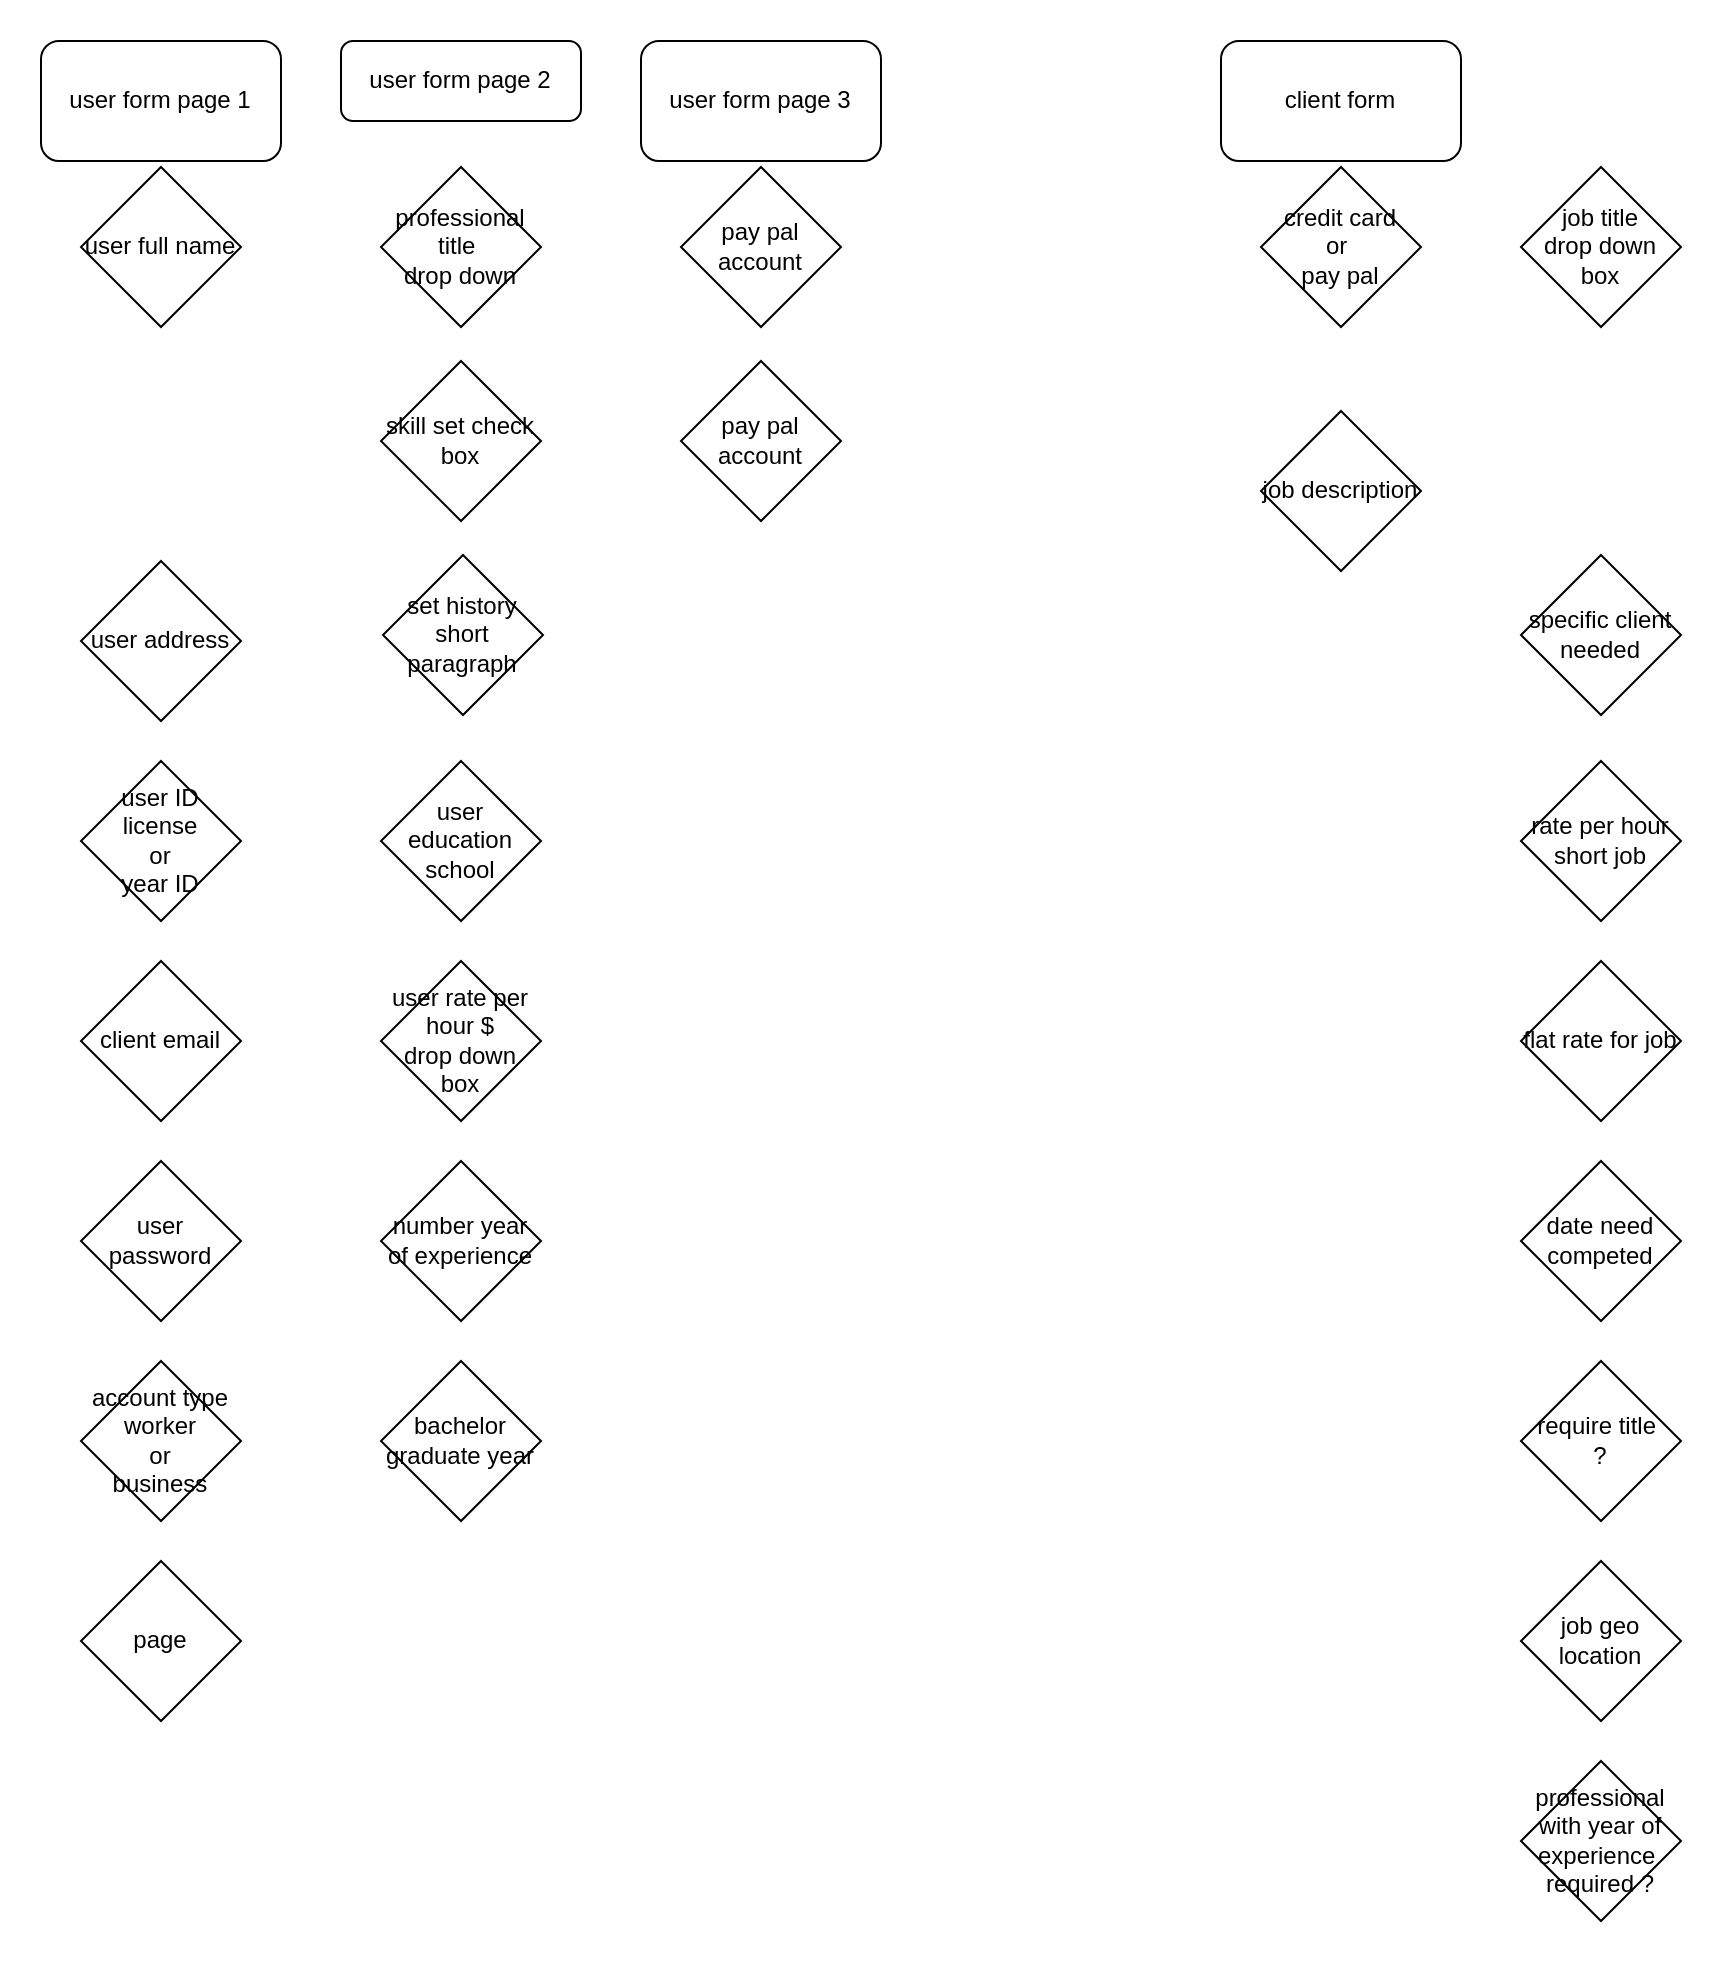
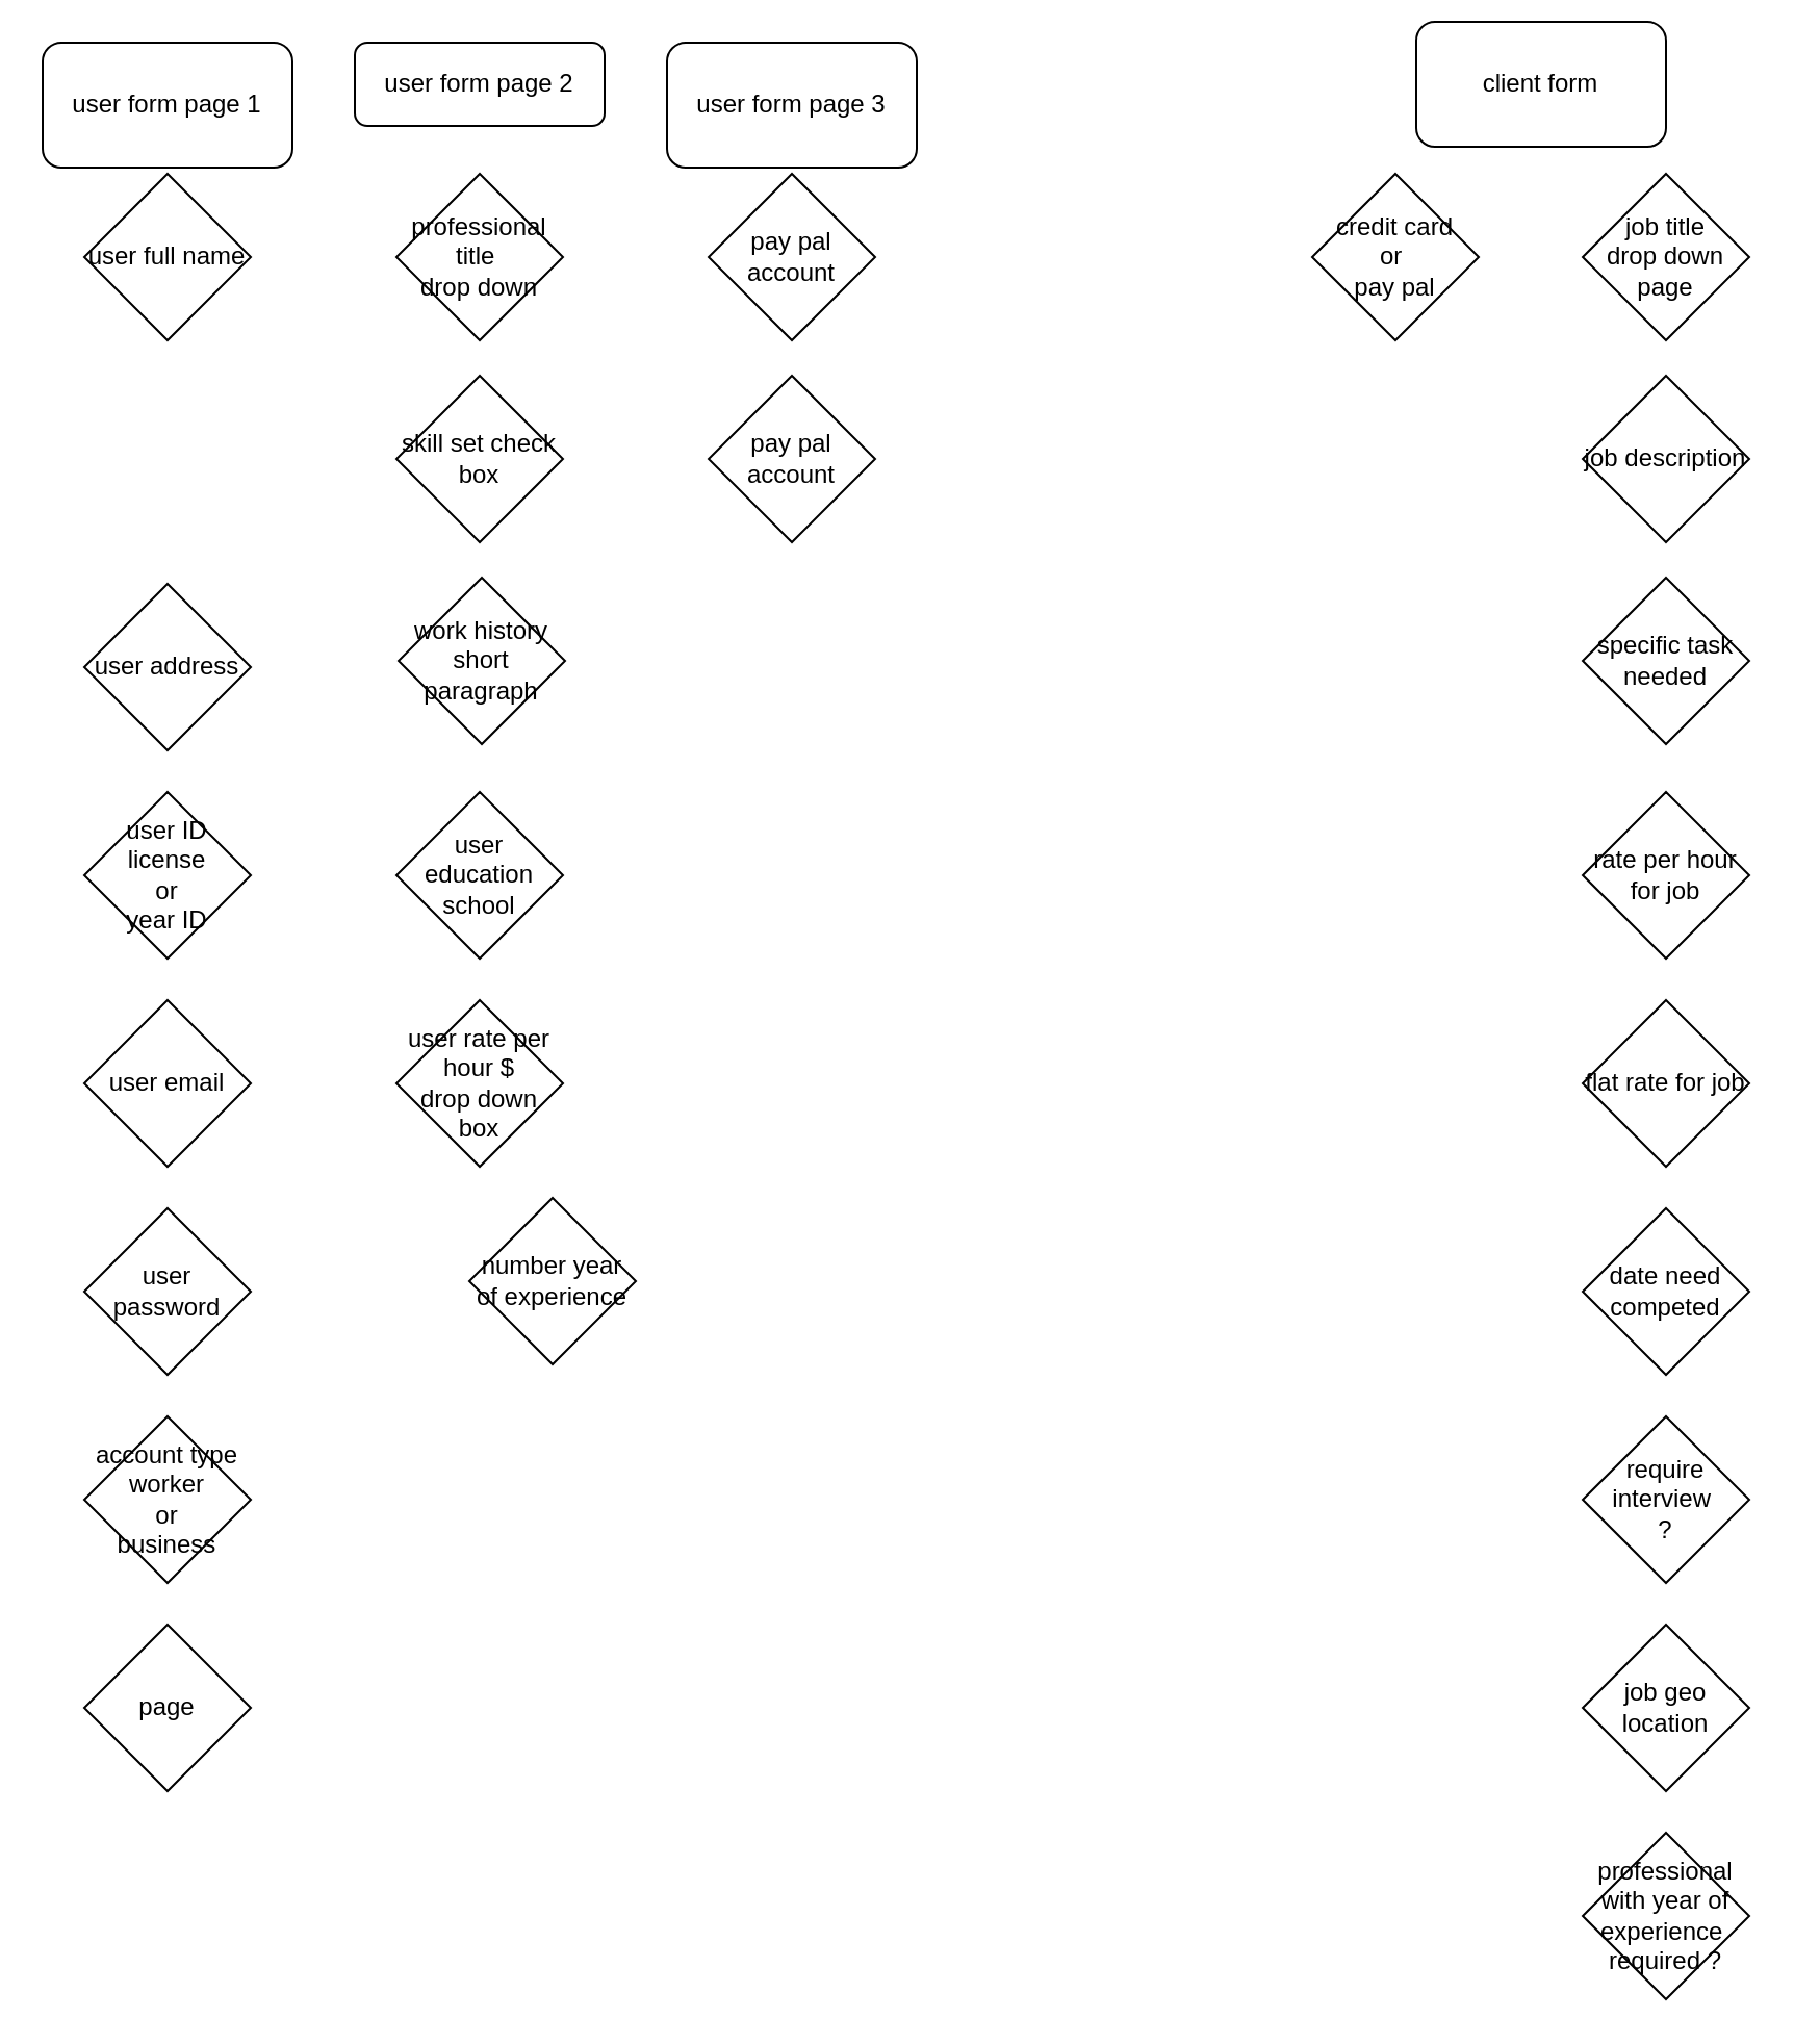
- <mxCell id="29" value="client form" style="rounded=1;whiteSpace=wrap;html=1;" vertex="1" parent="1"><mxGeometry x="610" width="120" height="60" as="geometry" y="20" /></mxCell>
+ <mxCell id="29" value="client form" style="rounded=1;whiteSpace=wrap;html=1;" vertex="1" parent="1"><mxGeometry x="680" y="10" width="120" height="60" as="geometry" /></mxCell>
- <mxCell id="15" value="job title&lt;br&gt;drop down box" style="rhombus;whiteSpace=wrap;html=1;" vertex="1" parent="1"><mxGeometry x="760" y="83" width="80" height="80" as="geometry" /></mxCell>
+ <mxCell id="15" value="job title&lt;br&gt;drop down page" style="rhombus;whiteSpace=wrap;html=1;" vertex="1" parent="1"><mxGeometry x="760" y="83" width="80" height="80" as="geometry" /></mxCell>
- <mxCell id="16" value="job description&lt;br&gt;" style="rhombus;whiteSpace=wrap;html=1;" vertex="1" parent="1"><mxGeometry x="630" y="205" width="80" height="80" as="geometry" /></mxCell>
+ <mxCell id="16" value="job description&lt;br&gt;" style="rhombus;whiteSpace=wrap;html=1;" vertex="1" parent="1"><mxGeometry x="760" y="180" width="80" height="80" as="geometry" /></mxCell>
- <mxCell id="13" value="set history&lt;br&gt;short paragraph" style="rhombus;whiteSpace=wrap;html=1;" vertex="1" parent="1"><mxGeometry x="191" y="277" width="80" height="80" as="geometry" /></mxCell>
+ <mxCell id="13" value="work history&lt;br&gt;short paragraph" style="rhombus;whiteSpace=wrap;html=1;" vertex="1" parent="1"><mxGeometry x="191" y="277" width="80" height="80" as="geometry" /></mxCell>
- <mxCell id="17" value="specific client needed" style="rhombus;whiteSpace=wrap;html=1;" vertex="1" parent="1"><mxGeometry x="760" y="277" width="80" height="80" as="geometry" /></mxCell>
+ <mxCell id="17" value="specific task needed" style="rhombus;whiteSpace=wrap;html=1;" vertex="1" parent="1"><mxGeometry x="760" y="277" width="80" height="80" as="geometry" /></mxCell>
- <mxCell id="21" value="rate per hour short job" style="rhombus;whiteSpace=wrap;html=1;" vertex="1" parent="1"><mxGeometry x="760" y="380" width="80" height="80" as="geometry" /></mxCell>
+ <mxCell id="21" value="rate per hour for job" style="rhombus;whiteSpace=wrap;html=1;" vertex="1" parent="1"><mxGeometry x="760" y="380" width="80" height="80" as="geometry" /></mxCell>
- <mxCell id="7" value="client email" style="rhombus;whiteSpace=wrap;html=1;" vertex="1" parent="1"><mxGeometry x="40" y="480" width="80" height="80" as="geometry" /></mxCell>
+ <mxCell id="7" value="user email" style="rhombus;whiteSpace=wrap;html=1;" vertex="1" parent="1"><mxGeometry x="40" y="480" width="80" height="80" as="geometry" /></mxCell>
- <mxCell id="19" value="number year of experience" style="rhombus;whiteSpace=wrap;html=1;" vertex="1" parent="1"><mxGeometry x="190" y="580" width="80" height="80" as="geometry" /></mxCell>
+ <mxCell id="19" value="number year of experience" style="rhombus;whiteSpace=wrap;html=1;" vertex="1" parent="1"><mxGeometry x="225" y="575" width="80" height="80" as="geometry" /></mxCell>
- <mxCell id="20" value="bachelor graduate year" style="rhombus;whiteSpace=wrap;html=1;" vertex="1" parent="1"><mxGeometry x="190" y="680" width="80" height="80" as="geometry" /></mxCell>
- <mxCell id="24" value="require title&amp;nbsp;&lt;br&gt;?" style="rhombus;whiteSpace=wrap;html=1;" vertex="1" parent="1"><mxGeometry x="760" y="680" width="80" height="80" as="geometry" /></mxCell>
+ <mxCell id="24" value="require interview&amp;nbsp;&lt;br&gt;?" style="rhombus;whiteSpace=wrap;html=1;" vertex="1" parent="1"><mxGeometry x="760" y="680" width="80" height="80" as="geometry" /></mxCell>
